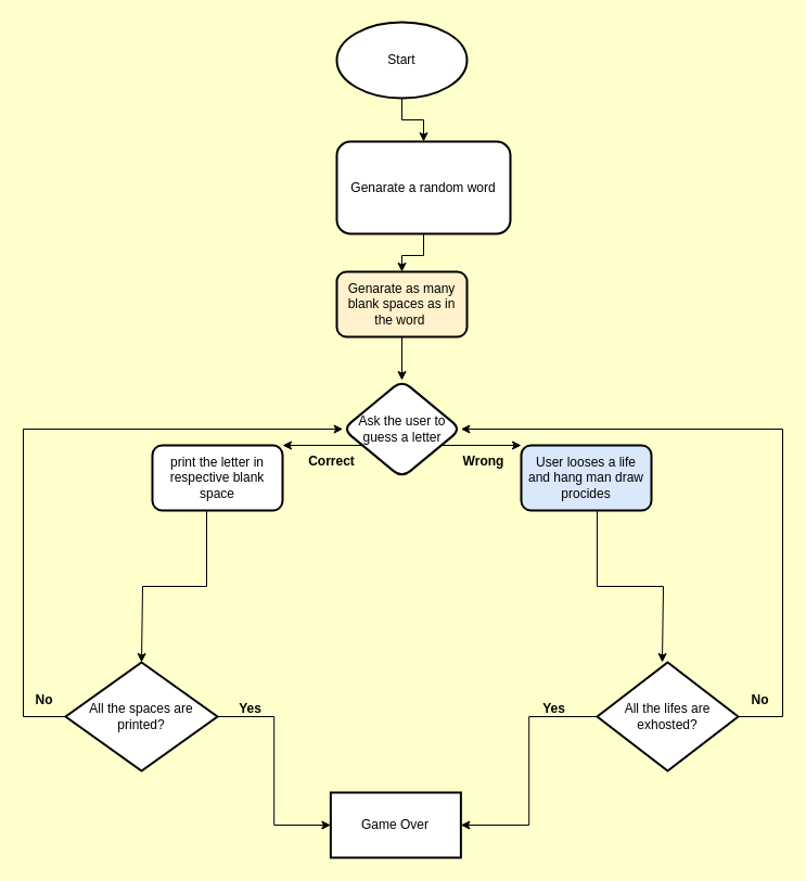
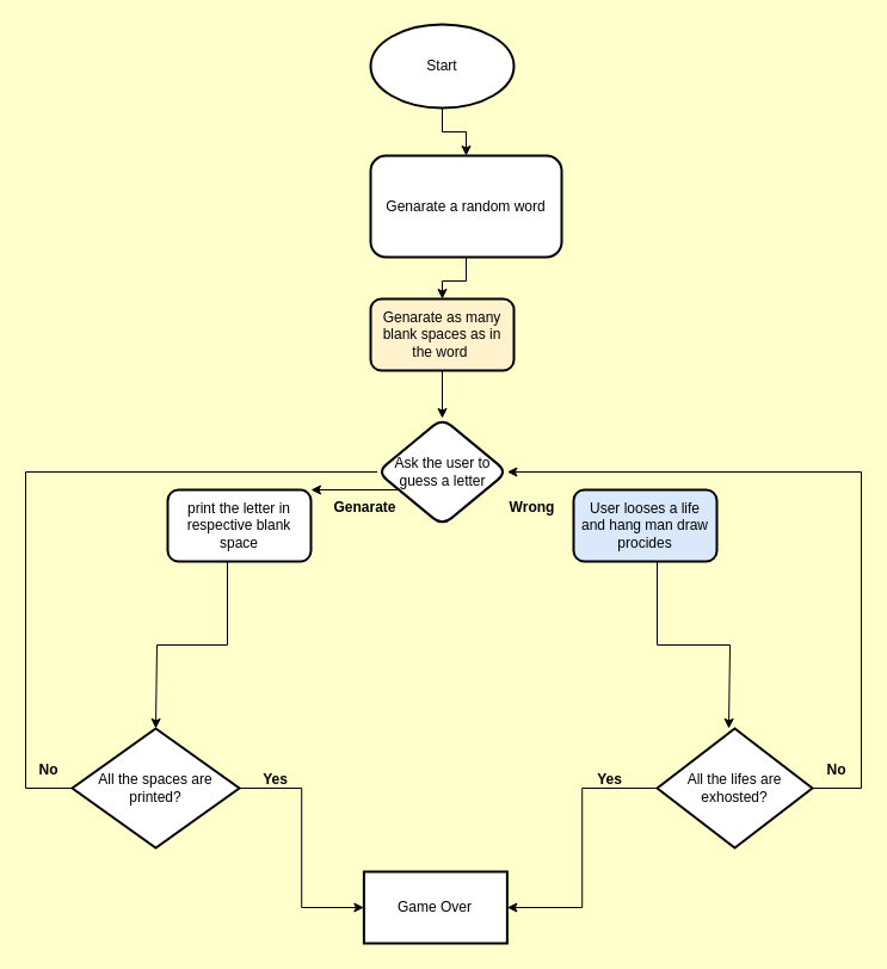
- <mxCell id="17" style="edgeStyle=orthogonalEdgeStyle;rounded=0;orthogonalLoop=1;jettySize=auto;html=1;exitX=0;exitY=0.5;exitDx=0;exitDy=0;exitPerimeter=0;" edge="1" parent="1" source="22" target="10"><mxGeometry relative="1" as="geometry"><mxPoint x="20" y="180" as="targetPoint" /><mxPoint x="69.995" y="640" as="sourcePoint" /><Array as="points"><mxPoint x="21" y="660" /><mxPoint x="21" y="395" /></Array></mxGeometry></mxCell>
+ <mxCell id="17" style="edgeStyle=orthogonalEdgeStyle;rounded=0;orthogonalLoop=1;jettySize=auto;html=1;exitX=0;exitY=0.5;exitDx=0;exitDy=0;exitPerimeter=0;endArrow=none;" edge="1" parent="1" source="22" target="10"><mxGeometry relative="1" as="geometry"><mxPoint x="20" y="180" as="targetPoint" /><mxPoint x="69.995" y="640" as="sourcePoint" /><Array as="points"><mxPoint x="21" y="660" /><mxPoint x="21" y="395" /></Array></mxGeometry></mxCell>
- <mxCell id="9" value="" style="edgeStyle=orthogonalEdgeStyle;rounded=0;orthogonalLoop=1;jettySize=auto;html=1;" edge="1" parent="1" source="10" target="15"><mxGeometry relative="1" as="geometry"><Array as="points"><mxPoint x="487" y="430" /><mxPoint x="487" y="440" /></Array></mxGeometry></mxCell>
- <mxCell id="13" value="&lt;b&gt;Correct&lt;/b&gt;" style="text;html=1;align=center;verticalAlign=middle;resizable=0;points=[];autosize=1;strokeColor=none;fillColor=none;" vertex="1" parent="1"><mxGeometry x="270" y="410" width="70" height="30" as="geometry" /></mxCell>
+ <mxCell id="13" value="&lt;b&gt;Genarate&lt;/b&gt;" style="text;html=1;align=center;verticalAlign=middle;resizable=0;points=[];autosize=1;strokeColor=none;fillColor=none;" vertex="1" parent="1"><mxGeometry x="270" y="410" width="70" height="30" as="geometry" /></mxCell>
